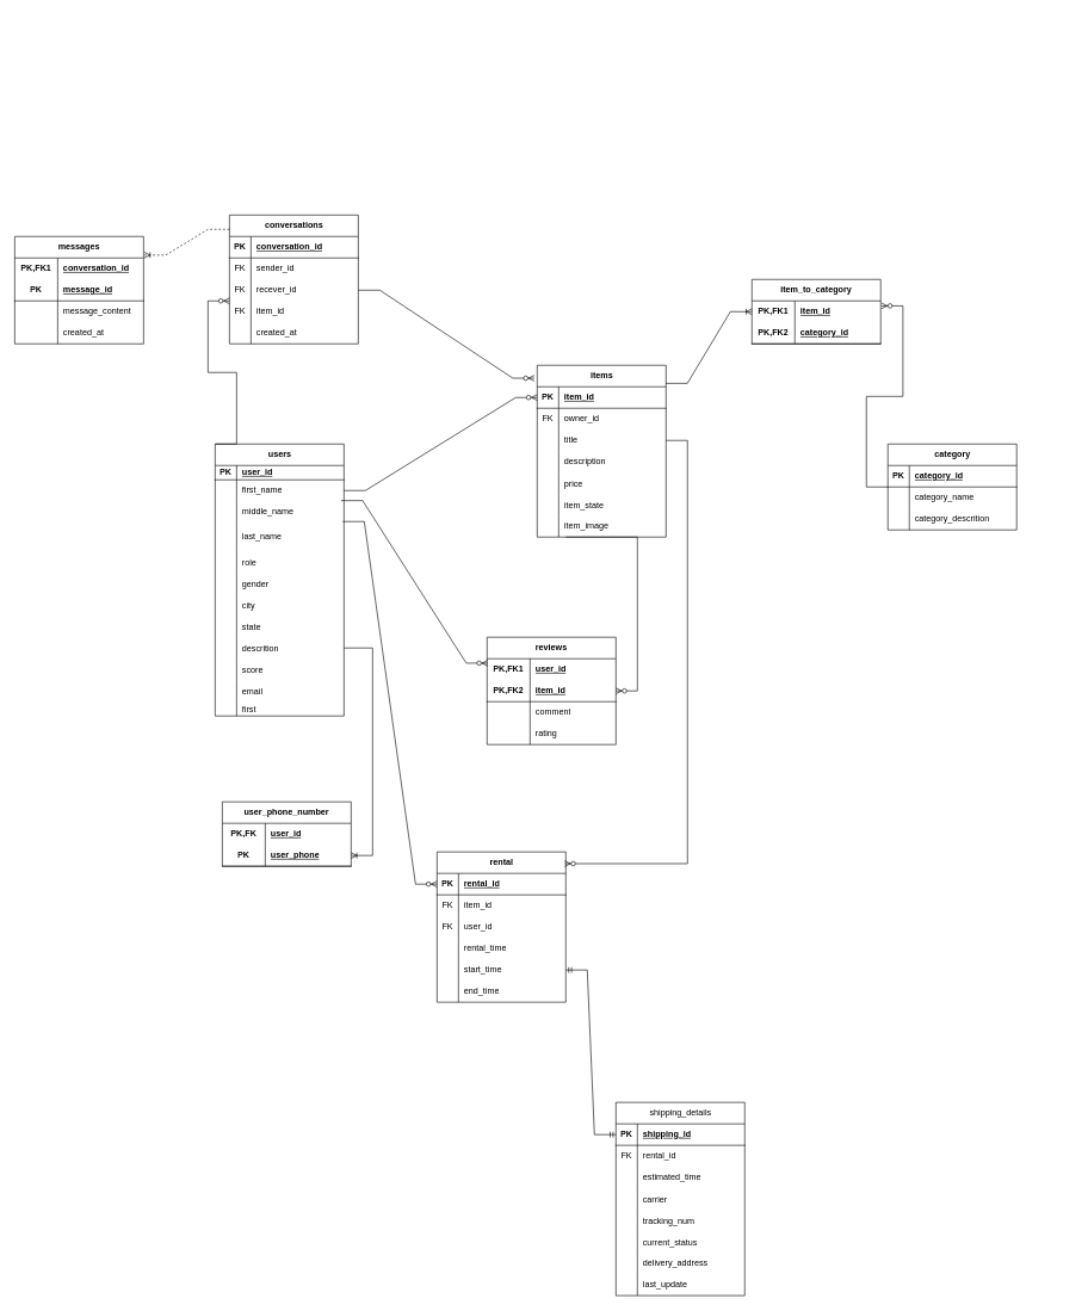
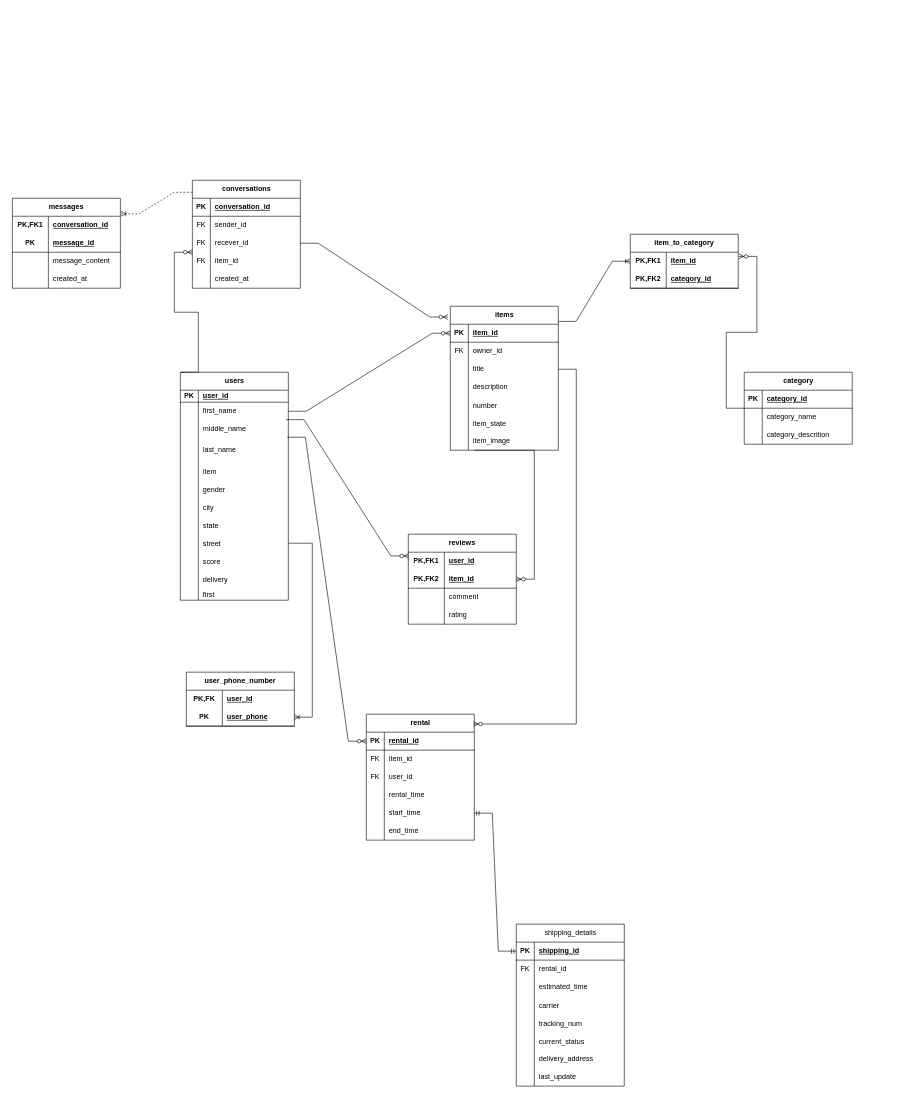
- <mxCell id="54" value="price" style="shape=partialRectangle;connectable=0;fillColor=none;top=0;left=0;bottom=0;right=0;align=left;spacingLeft=6;overflow=hidden;" parent="52" vertex="1"><mxGeometry x="30" width="150" height="30" as="geometry"><mxRectangle width="150" height="30" as="alternateBounds" /></mxGeometry></mxCell>
+ <mxCell id="54" value="number" style="shape=partialRectangle;connectable=0;fillColor=none;top=0;left=0;bottom=0;right=0;align=left;spacingLeft=6;overflow=hidden;" parent="52" vertex="1"><mxGeometry x="30" width="150" height="30" as="geometry"><mxRectangle width="150" height="30" as="alternateBounds" /></mxGeometry></mxCell>
- <mxCell id="17" value="role" style="shape=partialRectangle;connectable=0;fillColor=none;top=0;left=0;bottom=0;right=0;align=left;spacingLeft=6;overflow=hidden;" parent="15" vertex="1"><mxGeometry x="30" width="150" height="30" as="geometry"><mxRectangle width="150" height="30" as="alternateBounds" /></mxGeometry></mxCell>
+ <mxCell id="17" value="item" style="shape=partialRectangle;connectable=0;fillColor=none;top=0;left=0;bottom=0;right=0;align=left;spacingLeft=6;overflow=hidden;" parent="15" vertex="1"><mxGeometry x="30" width="150" height="30" as="geometry"><mxRectangle width="150" height="30" as="alternateBounds" /></mxGeometry></mxCell>
- <mxCell id="29" value="descrition" style="shape=partialRectangle;connectable=0;fillColor=none;top=0;left=0;bottom=0;right=0;align=left;spacingLeft=6;overflow=hidden;" parent="27" vertex="1"><mxGeometry x="30" width="150" height="30" as="geometry"><mxRectangle width="150" height="30" as="alternateBounds" /></mxGeometry></mxCell>
+ <mxCell id="29" value="street" style="shape=partialRectangle;connectable=0;fillColor=none;top=0;left=0;bottom=0;right=0;align=left;spacingLeft=6;overflow=hidden;" parent="27" vertex="1"><mxGeometry x="30" width="150" height="30" as="geometry"><mxRectangle width="150" height="30" as="alternateBounds" /></mxGeometry></mxCell>
- <mxCell id="35" value="email" style="shape=partialRectangle;connectable=0;fillColor=none;top=0;left=0;bottom=0;right=0;align=left;spacingLeft=6;overflow=hidden;" parent="33" vertex="1"><mxGeometry x="30" width="150" height="30" as="geometry"><mxRectangle width="150" height="30" as="alternateBounds" /></mxGeometry></mxCell>
+ <mxCell id="35" value="delivery" style="shape=partialRectangle;connectable=0;fillColor=none;top=0;left=0;bottom=0;right=0;align=left;spacingLeft=6;overflow=hidden;" parent="33" vertex="1"><mxGeometry x="30" width="150" height="30" as="geometry"><mxRectangle width="150" height="30" as="alternateBounds" /></mxGeometry></mxCell>
